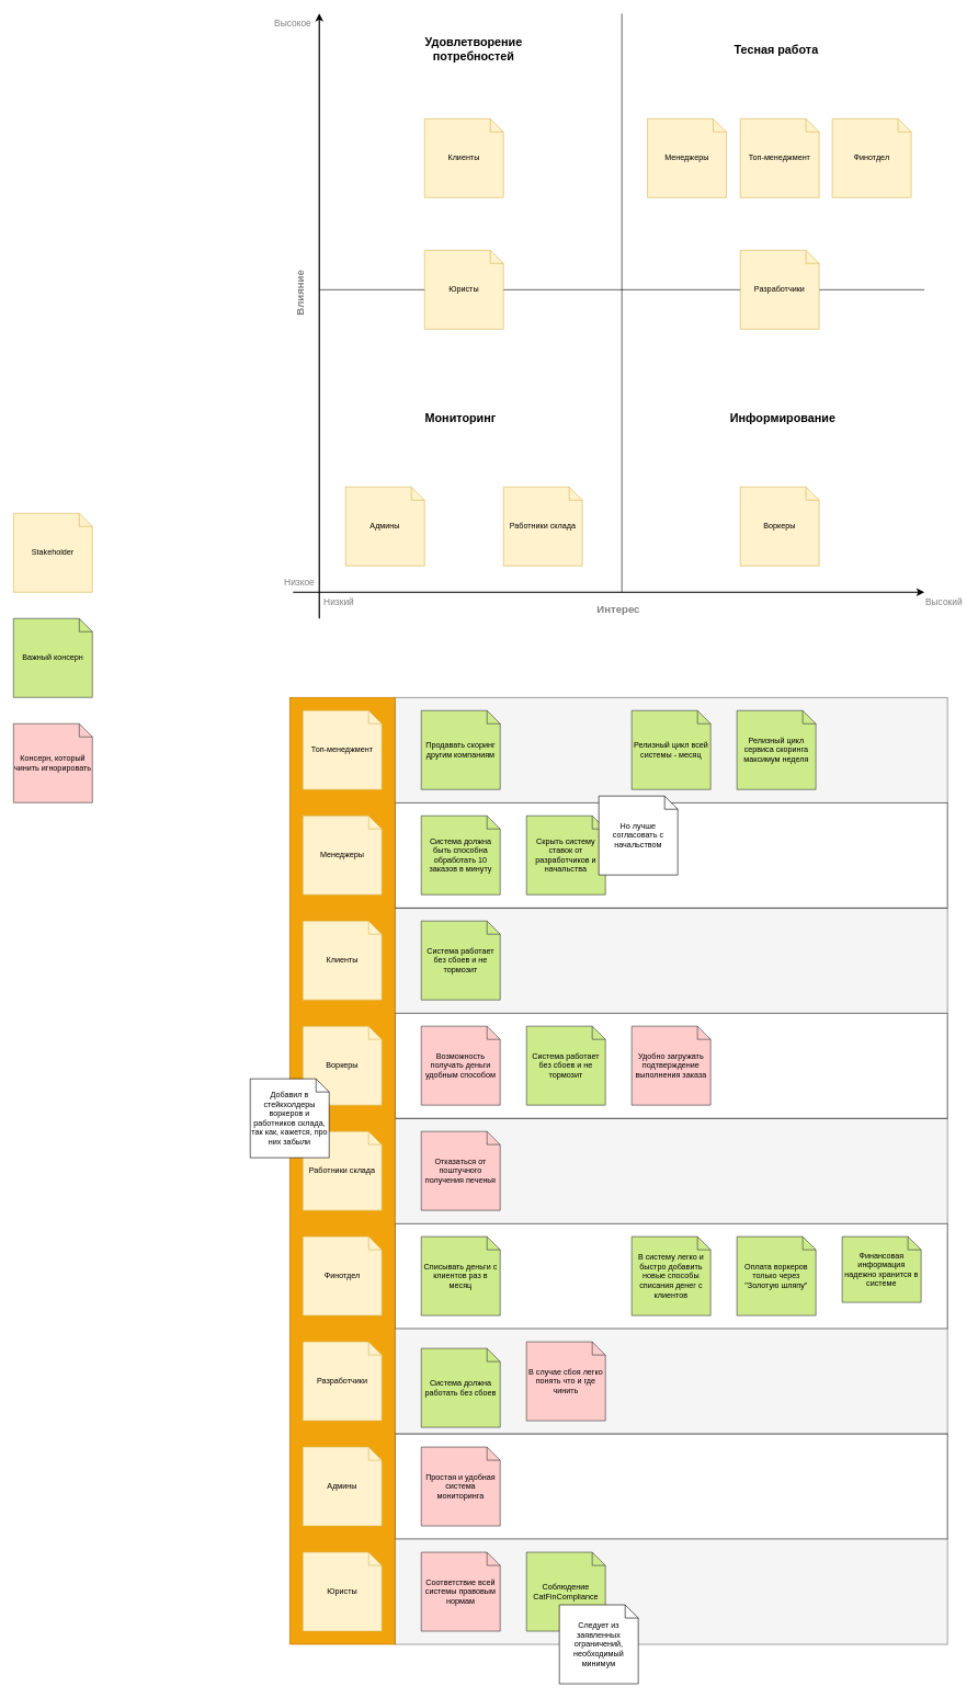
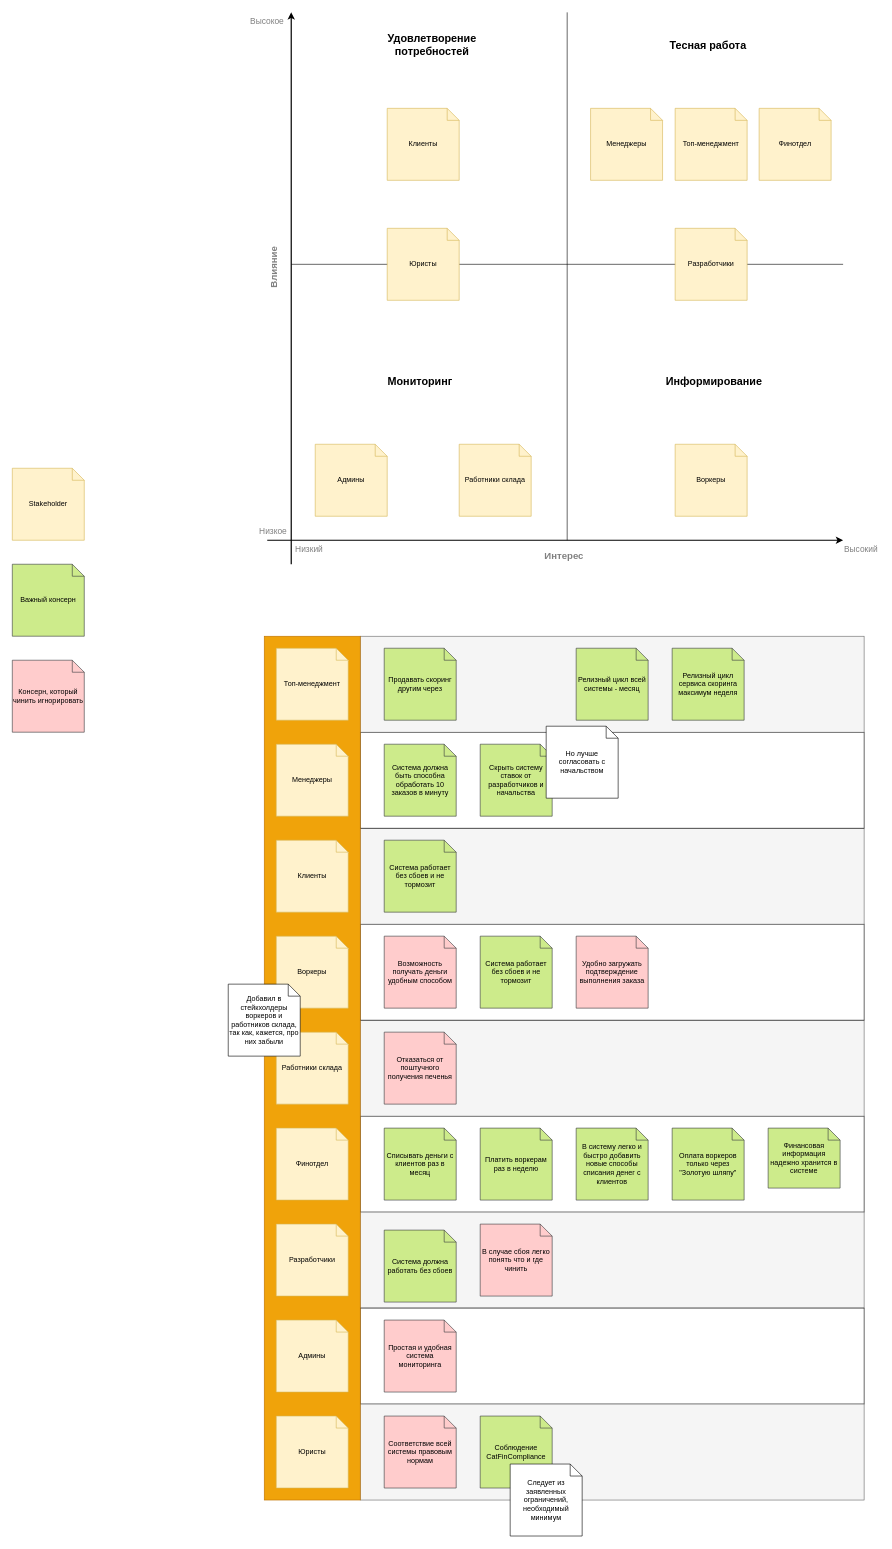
- <mxCell id="24" value="Продавать скоринг другим компаниям" style="shape=note;size=20;whiteSpace=wrap;html=1;fillColor=#cdeb8b;strokeColor=#36393d;" parent="1" vertex="1"><mxGeometry x="640" y="1080" width="120" height="120" as="geometry" /></mxCell>
+ <mxCell id="24" value="Продавать скоринг другим через" style="shape=note;size=20;whiteSpace=wrap;html=1;fillColor=#cdeb8b;strokeColor=#36393d;" parent="1" vertex="1"><mxGeometry x="640" y="1080" width="120" height="120" as="geometry" /></mxCell>
+ <mxCell id="33" value="Платить воркерам раз в неделю" style="shape=note;size=20;whiteSpace=wrap;html=1;fillColor=#cdeb8b;strokeColor=#36393d;" parent="1" vertex="1"><mxGeometry x="800" y="1880" width="120" height="120" as="geometry" /></mxCell>
